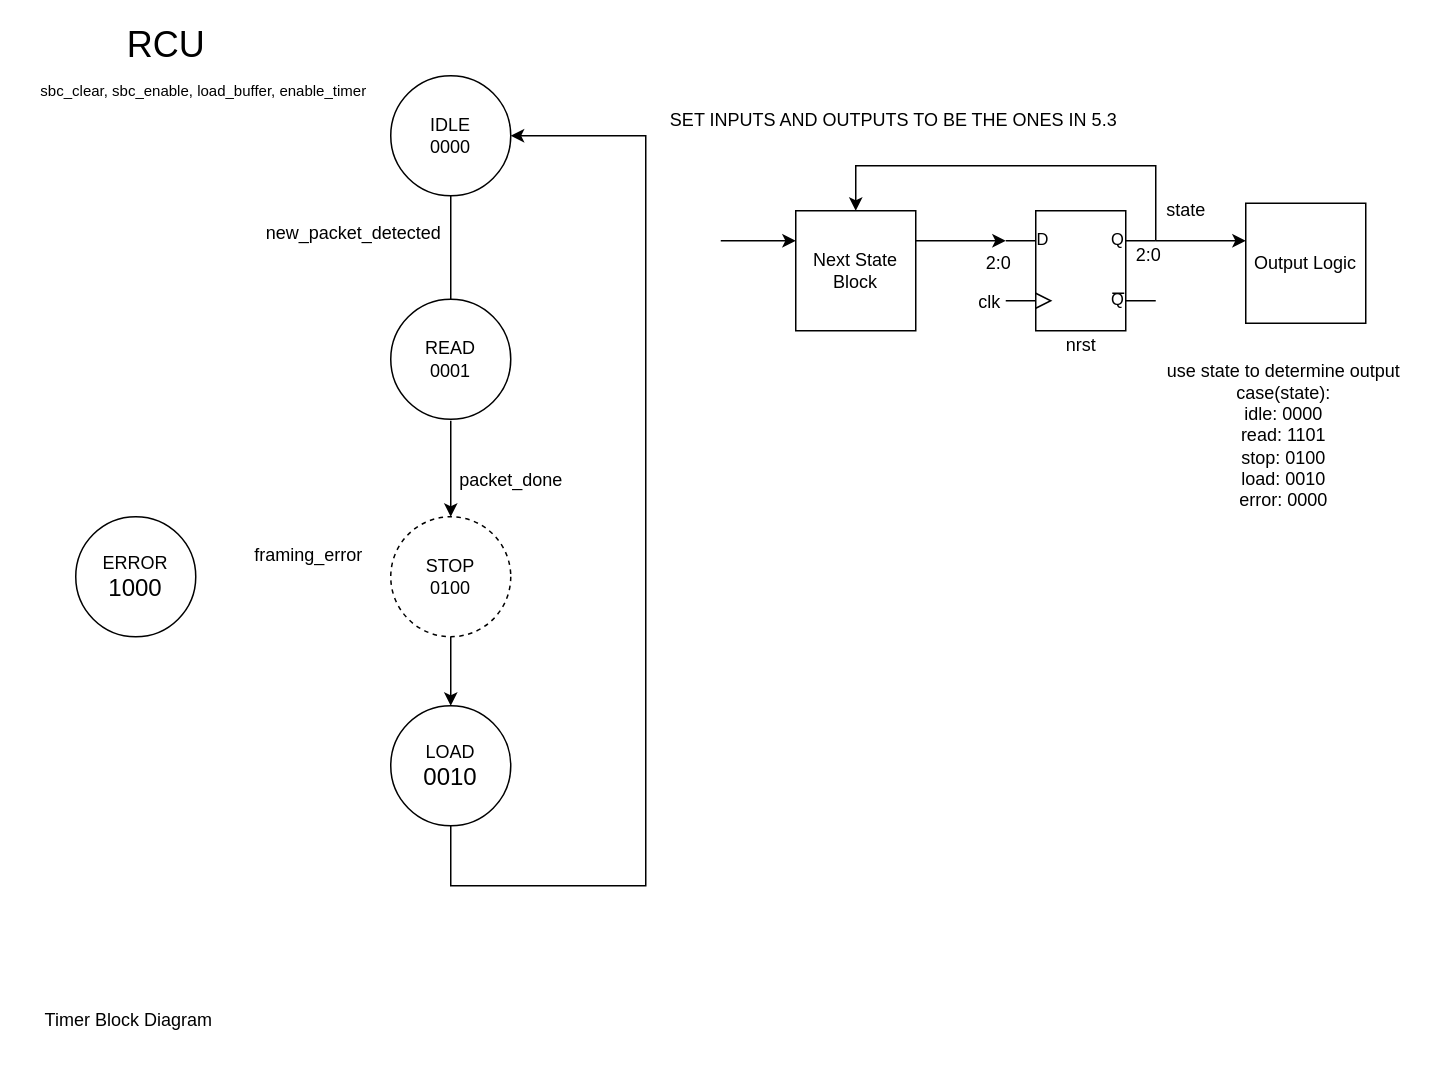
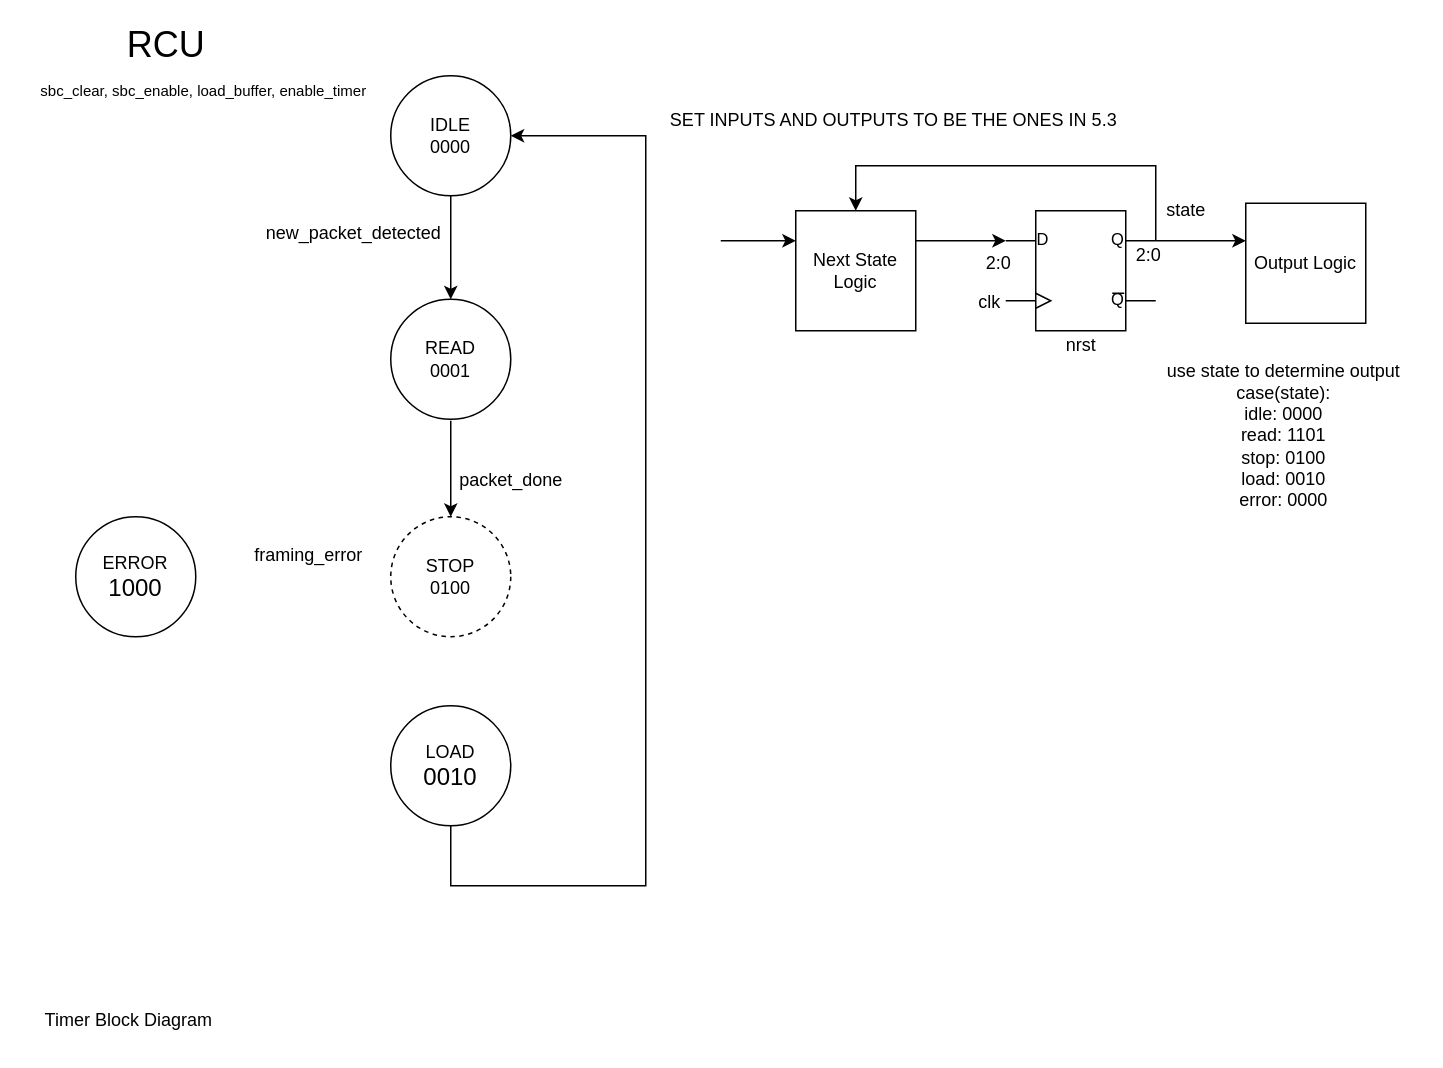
- <mxCell id="11" value="Next State Block" style="whiteSpace=wrap;html=1;aspect=fixed;fontSize=12;" parent="1" vertex="1"><mxGeometry x="530" y="140" width="80" height="80" as="geometry" /></mxCell>
+ <mxCell id="11" value="Next State Logic" style="whiteSpace=wrap;html=1;aspect=fixed;fontSize=12;" parent="1" vertex="1"><mxGeometry x="530" y="140" width="80" height="80" as="geometry" /></mxCell>
- <mxCell id="5" value="" style="endArrow=none;html=1;rounded=0;fontSize=12;exitX=0.5;exitY=1;exitDx=0;exitDy=0;entryX=0.5;entryY=0;entryDx=0;entryDy=0;" parent="1" source="3" target="4" edge="1"><mxGeometry width="50" height="50" relative="1" as="geometry"><mxPoint x="340" y="240" as="sourcePoint" /><mxPoint x="390" y="190" as="targetPoint" /></mxGeometry></mxCell>
+ <mxCell id="5" value="" style="endArrow=classic;html=1;rounded=0;fontSize=12;exitX=0.5;exitY=1;exitDx=0;exitDy=0;entryX=0.5;entryY=0;entryDx=0;entryDy=0;" parent="1" source="3" target="4" edge="1"><mxGeometry width="50" height="50" relative="1" as="geometry"><mxPoint x="340" y="240" as="sourcePoint" /><mxPoint x="390" y="190" as="targetPoint" /></mxGeometry></mxCell>
- <mxCell id="10" value="" style="endArrow=classic;html=1;rounded=0;fontSize=12;exitX=0.5;exitY=1;exitDx=0;exitDy=0;entryX=0.5;entryY=0;entryDx=0;entryDy=0;" parent="1" source="9" target="24" edge="1"><mxGeometry width="50" height="50" relative="1" as="geometry"><mxPoint x="340" y="424" as="sourcePoint" /><mxPoint x="300" y="484" as="targetPoint" /></mxGeometry></mxCell>
